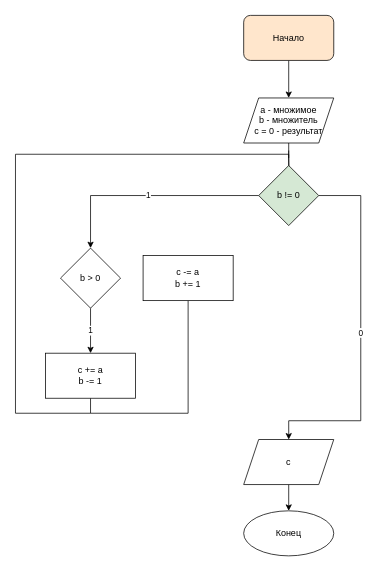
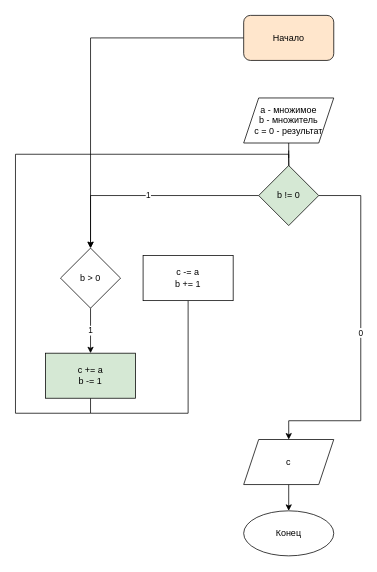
- <mxCell id="2" value="" style="edgeStyle=orthogonalEdgeStyle;rounded=0;orthogonalLoop=1;jettySize=auto;html=1;" edge="1" parent="1" source="3" target="5"><mxGeometry relative="1" as="geometry" /></mxCell>
+ <mxCell id="2" value="" style="edgeStyle=orthogonalEdgeStyle;rounded=0;orthogonalLoop=1;jettySize=auto;html=1;" edge="1" parent="1" source="3" target="10"><mxGeometry relative="1" as="geometry" /></mxCell>
- <mxCell id="12" value="c += a&lt;br&gt;b -= 1" style="whiteSpace=wrap;html=1;" vertex="1" parent="1"><mxGeometry x="60" y="470" width="120" height="60" as="geometry" /></mxCell>
+ <mxCell id="12" value="c += a&lt;br&gt;b -= 1" style="whiteSpace=wrap;html=1;fillColor=#d5e8d4;" vertex="1" parent="1"><mxGeometry x="60" y="470" width="120" height="60" as="geometry" /></mxCell>
